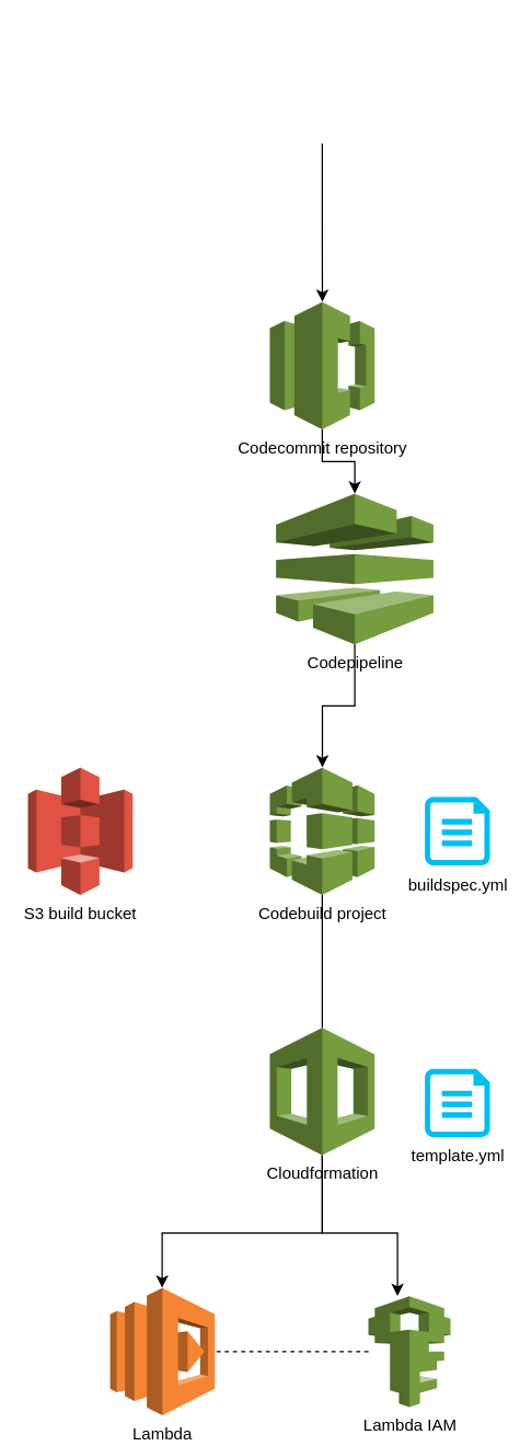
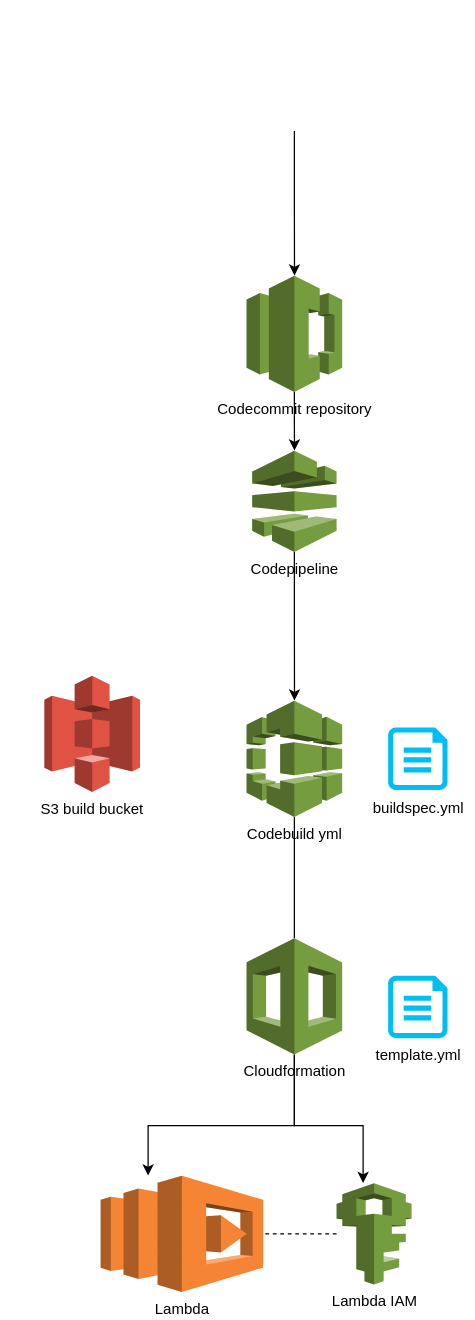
- <mxCell id="7" value="Codepipeline" style="outlineConnect=0;dashed=0;verticalLabelPosition=bottom;verticalAlign=top;align=center;html=1;shape=mxgraph.aws3.codepipeline;fillColor=#759C3E;gradientColor=none;" vertex="1" parent="1"><mxGeometry x="201.25" y="360" width="115" height="110" as="geometry" /></mxCell>
+ <mxCell id="7" value="Codepipeline" style="outlineConnect=0;dashed=0;verticalLabelPosition=bottom;verticalAlign=top;align=center;html=1;shape=mxgraph.aws3.codepipeline;fillColor=#759C3E;gradientColor=none;" vertex="1" parent="1"><mxGeometry x="201.25" y="360" width="67.5" height="81" as="geometry" /></mxCell>
- <mxCell id="8" value="S3 build bucket" style="outlineConnect=0;dashed=0;verticalLabelPosition=bottom;verticalAlign=top;align=center;html=1;shape=mxgraph.aws3.s3;fillColor=#E05243;gradientColor=none;" vertex="1" parent="1"><mxGeometry x="20" y="560" width="76.5" height="93" as="geometry" /></mxCell>
+ <mxCell id="8" value="S3 build bucket" style="outlineConnect=0;dashed=0;verticalLabelPosition=bottom;verticalAlign=top;align=center;html=1;shape=mxgraph.aws3.s3;fillColor=#E05243;gradientColor=none;" vertex="1" parent="1"><mxGeometry x="35" y="540" width="76.5" height="93" as="geometry" /></mxCell>
- <mxCell id="9" value="Codebuild project" style="outlineConnect=0;dashed=0;verticalLabelPosition=bottom;verticalAlign=top;align=center;html=1;shape=mxgraph.aws3.codebuild;fillColor=#759C3E;gradientColor=none;" vertex="1" parent="1"><mxGeometry x="196.75" y="560" width="76.5" height="93" as="geometry" /></mxCell>
+ <mxCell id="9" value="Codebuild yml" style="outlineConnect=0;dashed=0;verticalLabelPosition=bottom;verticalAlign=top;align=center;html=1;shape=mxgraph.aws3.codebuild;fillColor=#759C3E;gradientColor=none;" vertex="1" parent="1"><mxGeometry x="196.75" y="560" width="76.5" height="93" as="geometry" /></mxCell>
- <mxCell id="14" value="Lambda" style="outlineConnect=0;dashed=0;verticalLabelPosition=bottom;verticalAlign=top;align=center;html=1;shape=mxgraph.aws3.lambda;fillColor=#F58534;gradientColor=none;" vertex="1" parent="1"><mxGeometry x="80" y="940" width="76.5" height="93" as="geometry" /></mxCell>
+ <mxCell id="14" value="Lambda" style="outlineConnect=0;dashed=0;verticalLabelPosition=bottom;verticalAlign=top;align=center;html=1;shape=mxgraph.aws3.lambda;fillColor=#F58534;gradientColor=none;" vertex="1" parent="1"><mxGeometry x="80" y="940" width="130" height="93" as="geometry" /></mxCell>
